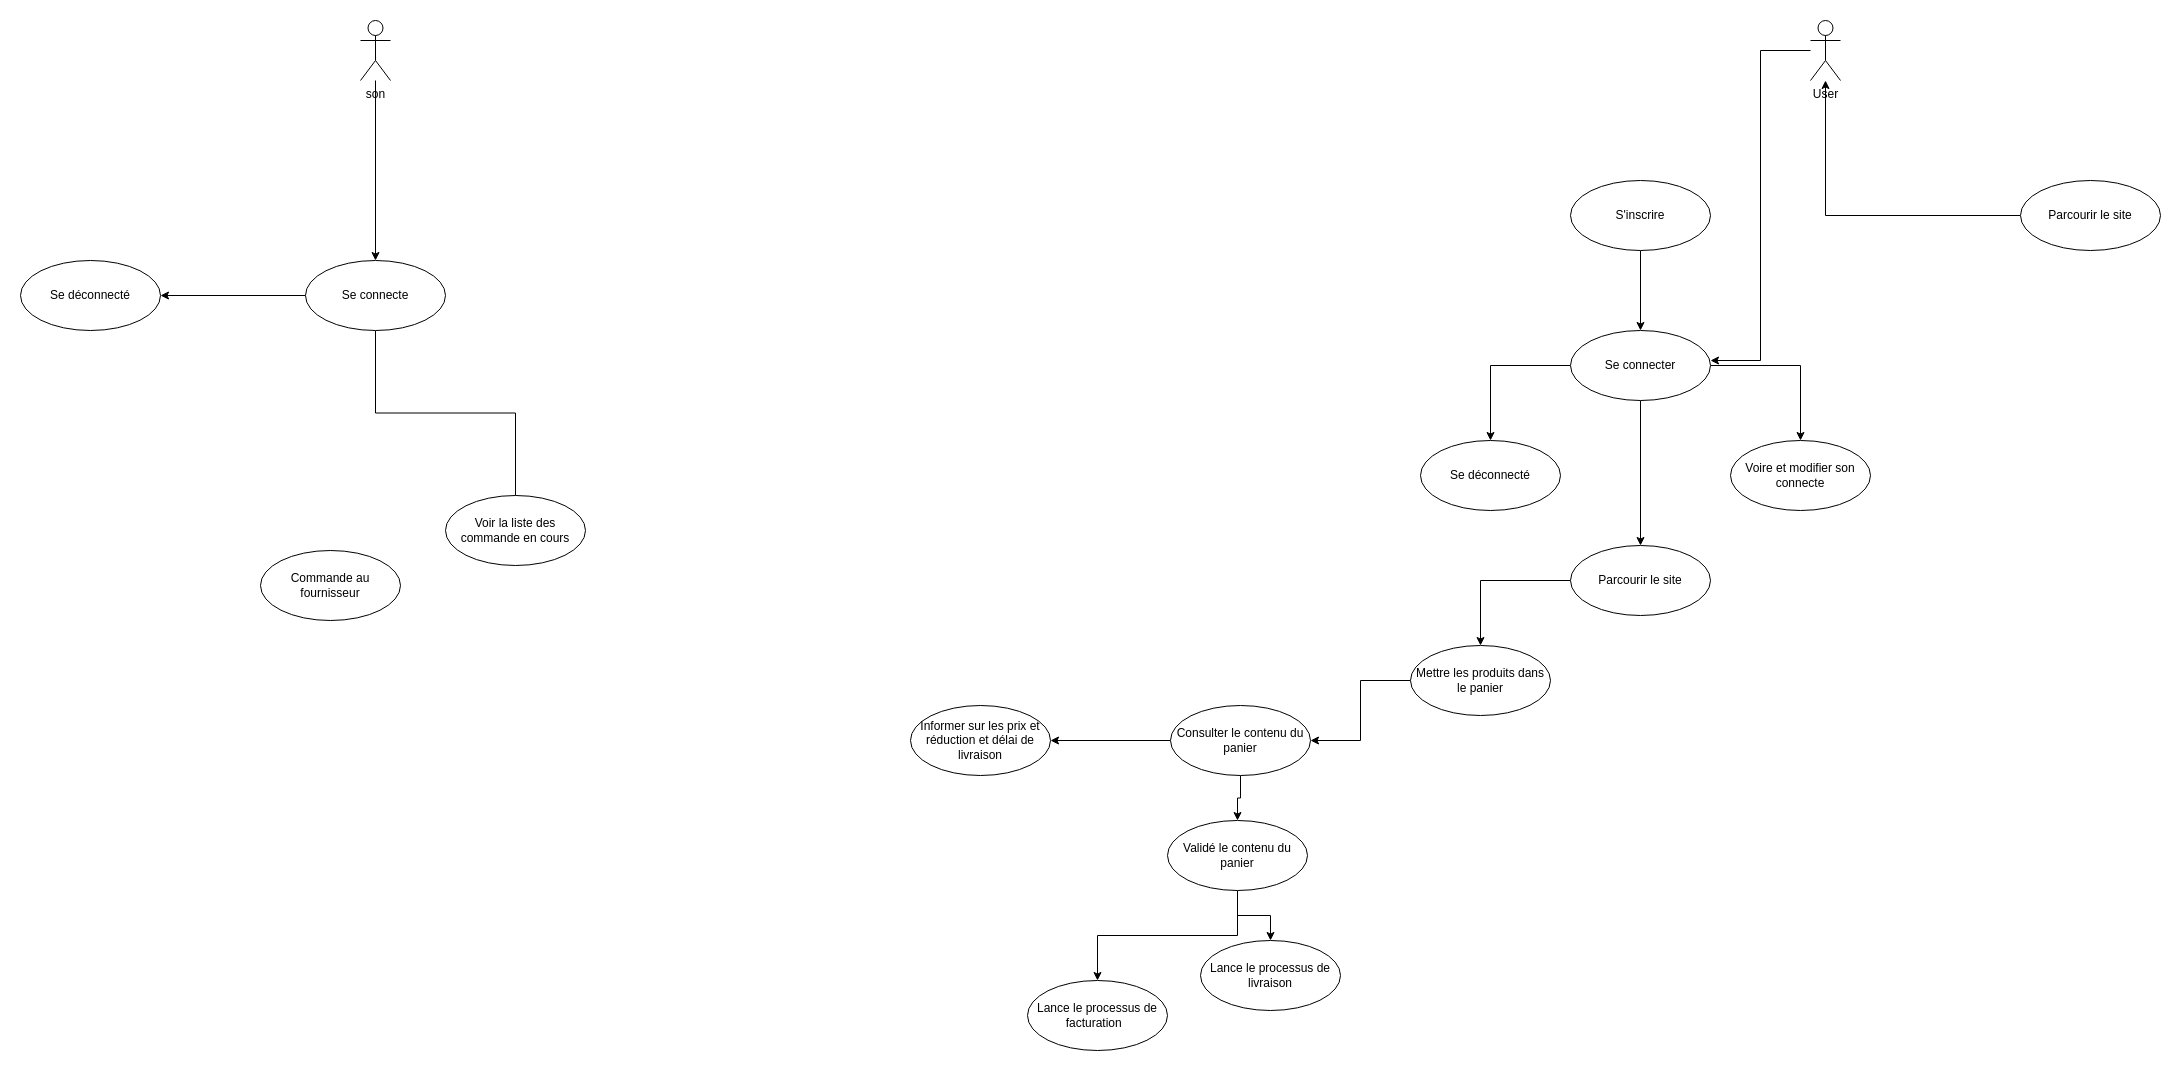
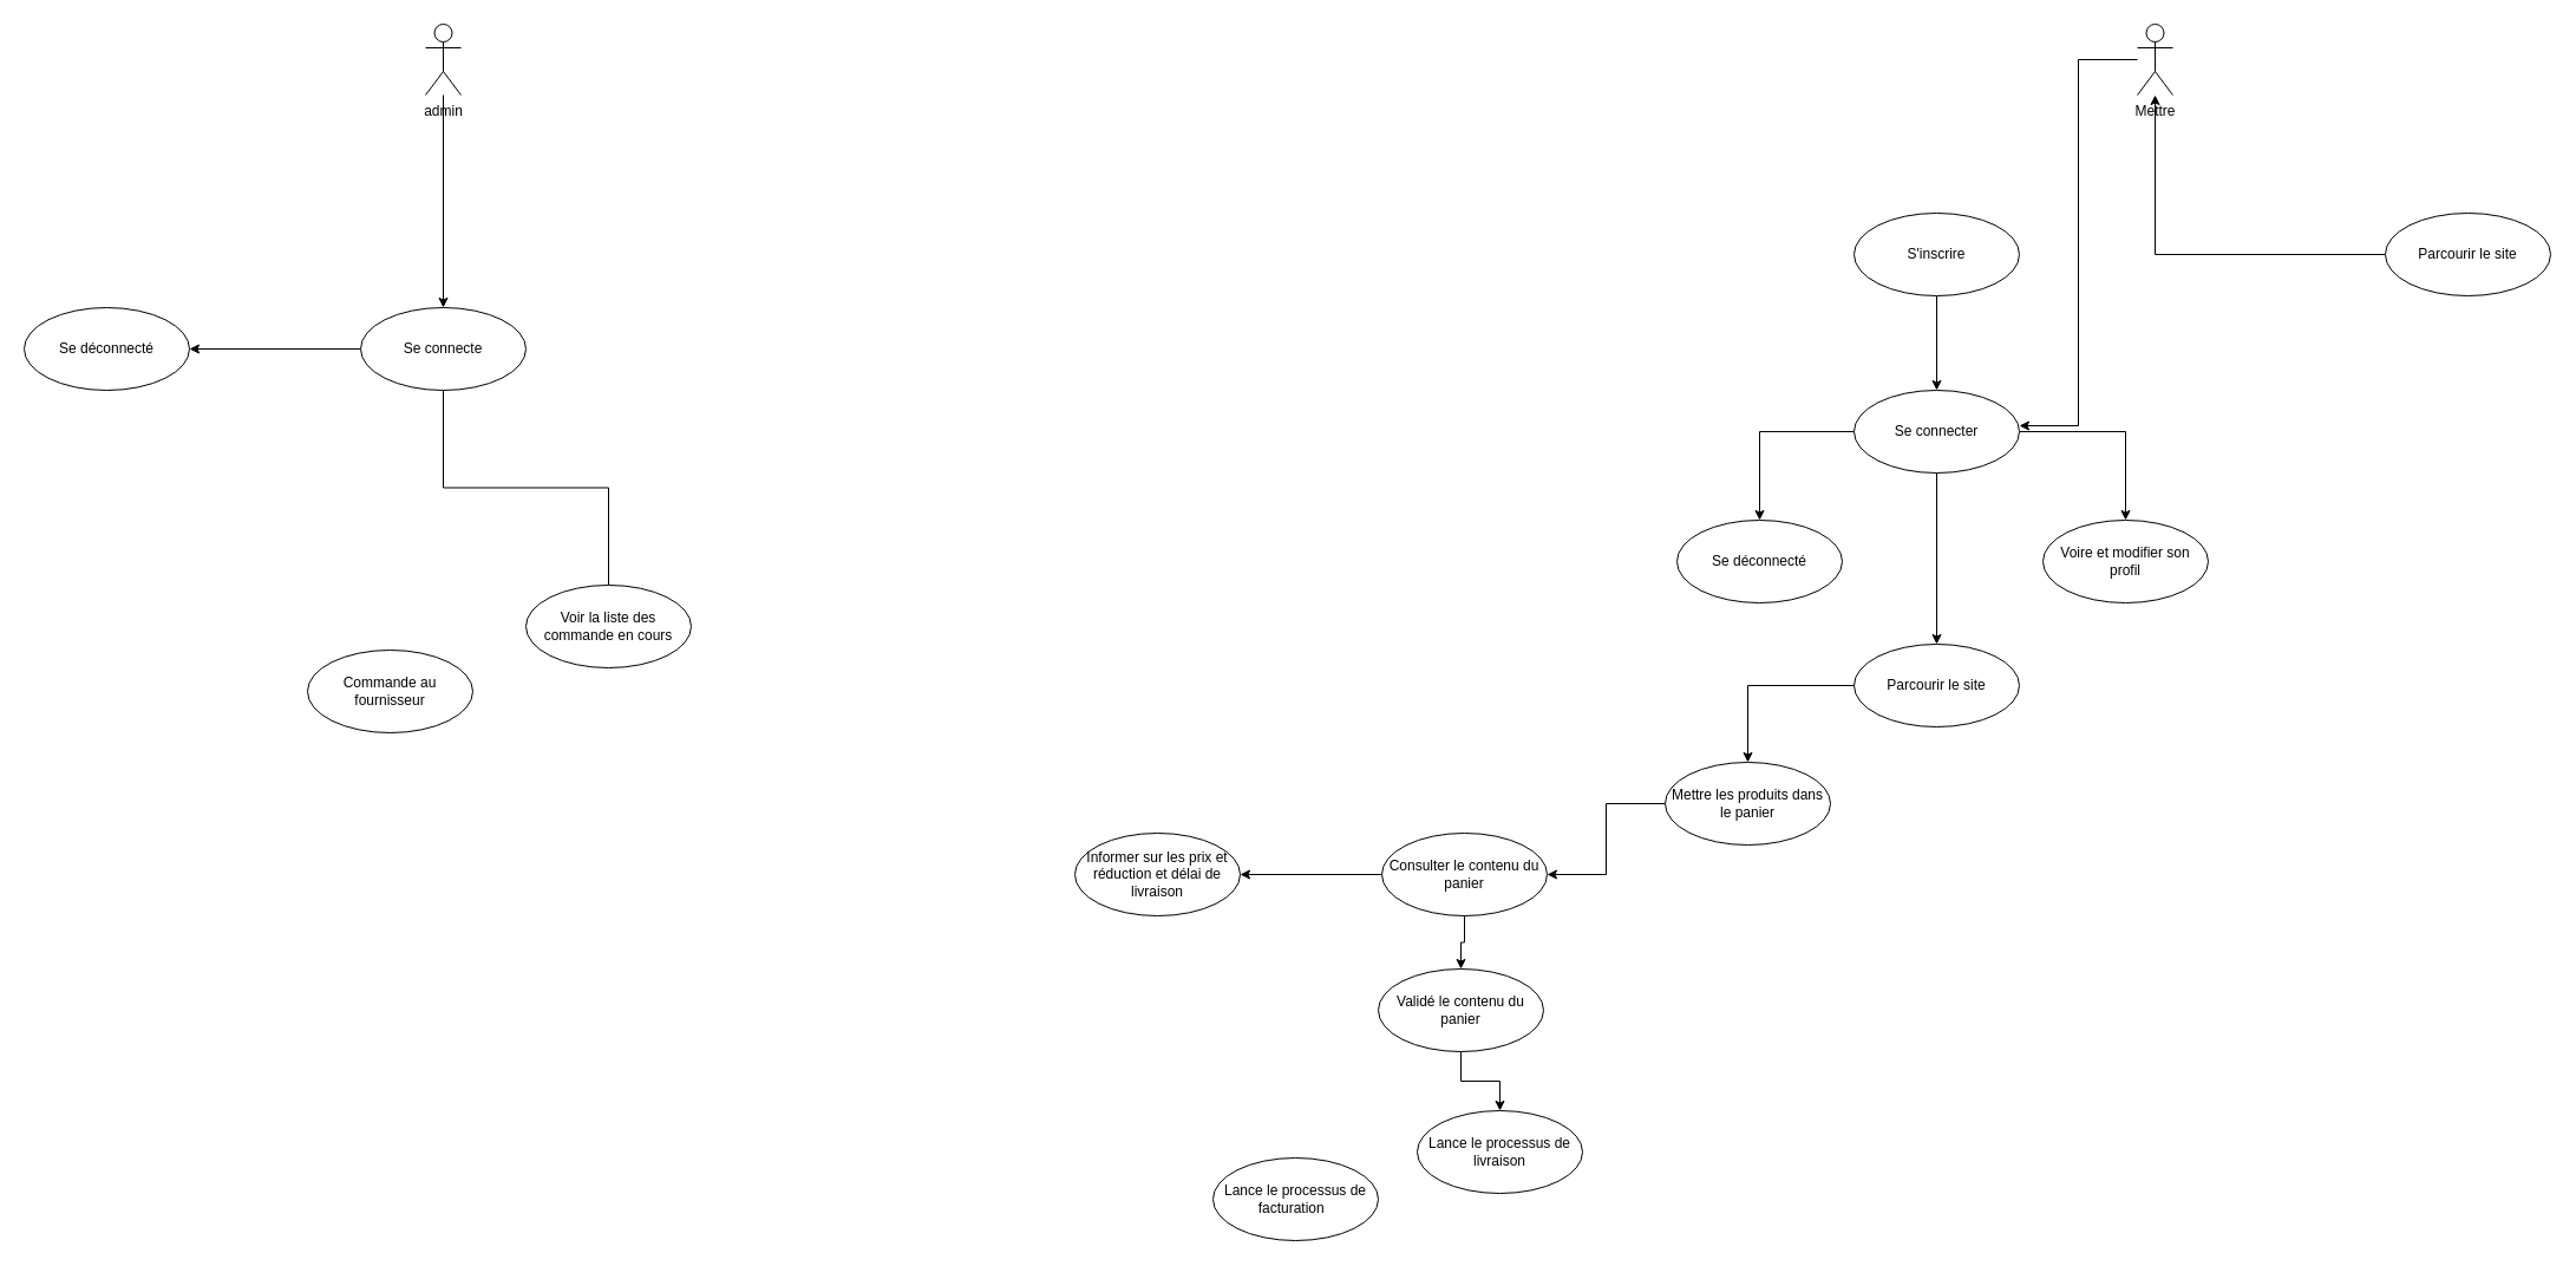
- <mxCell id="28" value="son" style="shape=umlActor;verticalLabelPosition=bottom;verticalAlign=top;html=1;" vertex="1" parent="1"><mxGeometry x="360" y="20" width="30" height="60" as="geometry" /></mxCell>
+ <mxCell id="28" value="admin" style="shape=umlActor;verticalLabelPosition=bottom;verticalAlign=top;html=1;" vertex="1" parent="1"><mxGeometry x="360" y="20" width="30" height="60" as="geometry" /></mxCell>
- <mxCell id="3" value="User" style="shape=umlActor;verticalLabelPosition=bottom;verticalAlign=top;html=1;" vertex="1" parent="1"><mxGeometry x="1810" y="20" width="30" height="60" as="geometry" /></mxCell>
+ <mxCell id="3" value="Mettre" style="shape=umlActor;verticalLabelPosition=bottom;verticalAlign=top;html=1;" vertex="1" parent="1"><mxGeometry x="1810" y="20" width="30" height="60" as="geometry" /></mxCell>
- <mxCell id="13" value="Voire et modifier son connecte" style="ellipse;whiteSpace=wrap;html=1;" vertex="1" parent="1"><mxGeometry x="1730" y="440" width="140" height="70" as="geometry" /></mxCell>
+ <mxCell id="13" value="Voire et modifier son profil" style="ellipse;whiteSpace=wrap;html=1;" vertex="1" parent="1"><mxGeometry x="1730" y="440" width="140" height="70" as="geometry" /></mxCell>
- <mxCell id="21" style="edgeStyle=orthogonalEdgeStyle;rounded=0;orthogonalLoop=1;jettySize=auto;html=1;" edge="1" parent="1" source="23" target="25"><mxGeometry relative="1" as="geometry"><mxPoint x="1110" y="1000" as="targetPoint" /></mxGeometry></mxCell>
